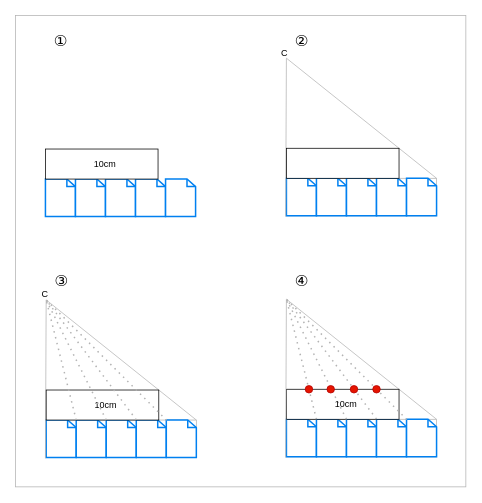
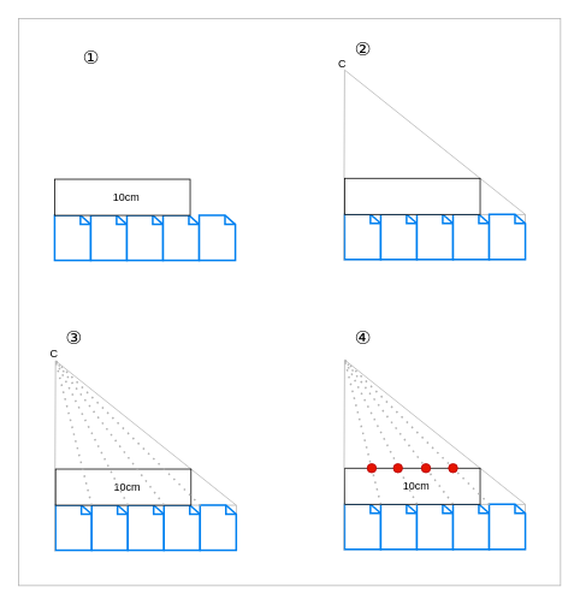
- <mxCell id="45" value="①" style="text;html=1;align=center;verticalAlign=middle;resizable=0;points=[];autosize=1;strokeColor=none;fillColor=none;fontSize=20;" vertex="1" parent="1"><mxGeometry x="60" y="38" width="40" height="30" as="geometry" /></mxCell>
+ <mxCell id="45" value="①" style="text;html=1;align=center;verticalAlign=middle;resizable=0;points=[];autosize=1;strokeColor=none;fillColor=none;fontSize=20;" vertex="1" parent="1"><mxGeometry x="80" y="48" width="40" height="30" as="geometry" /></mxCell>
